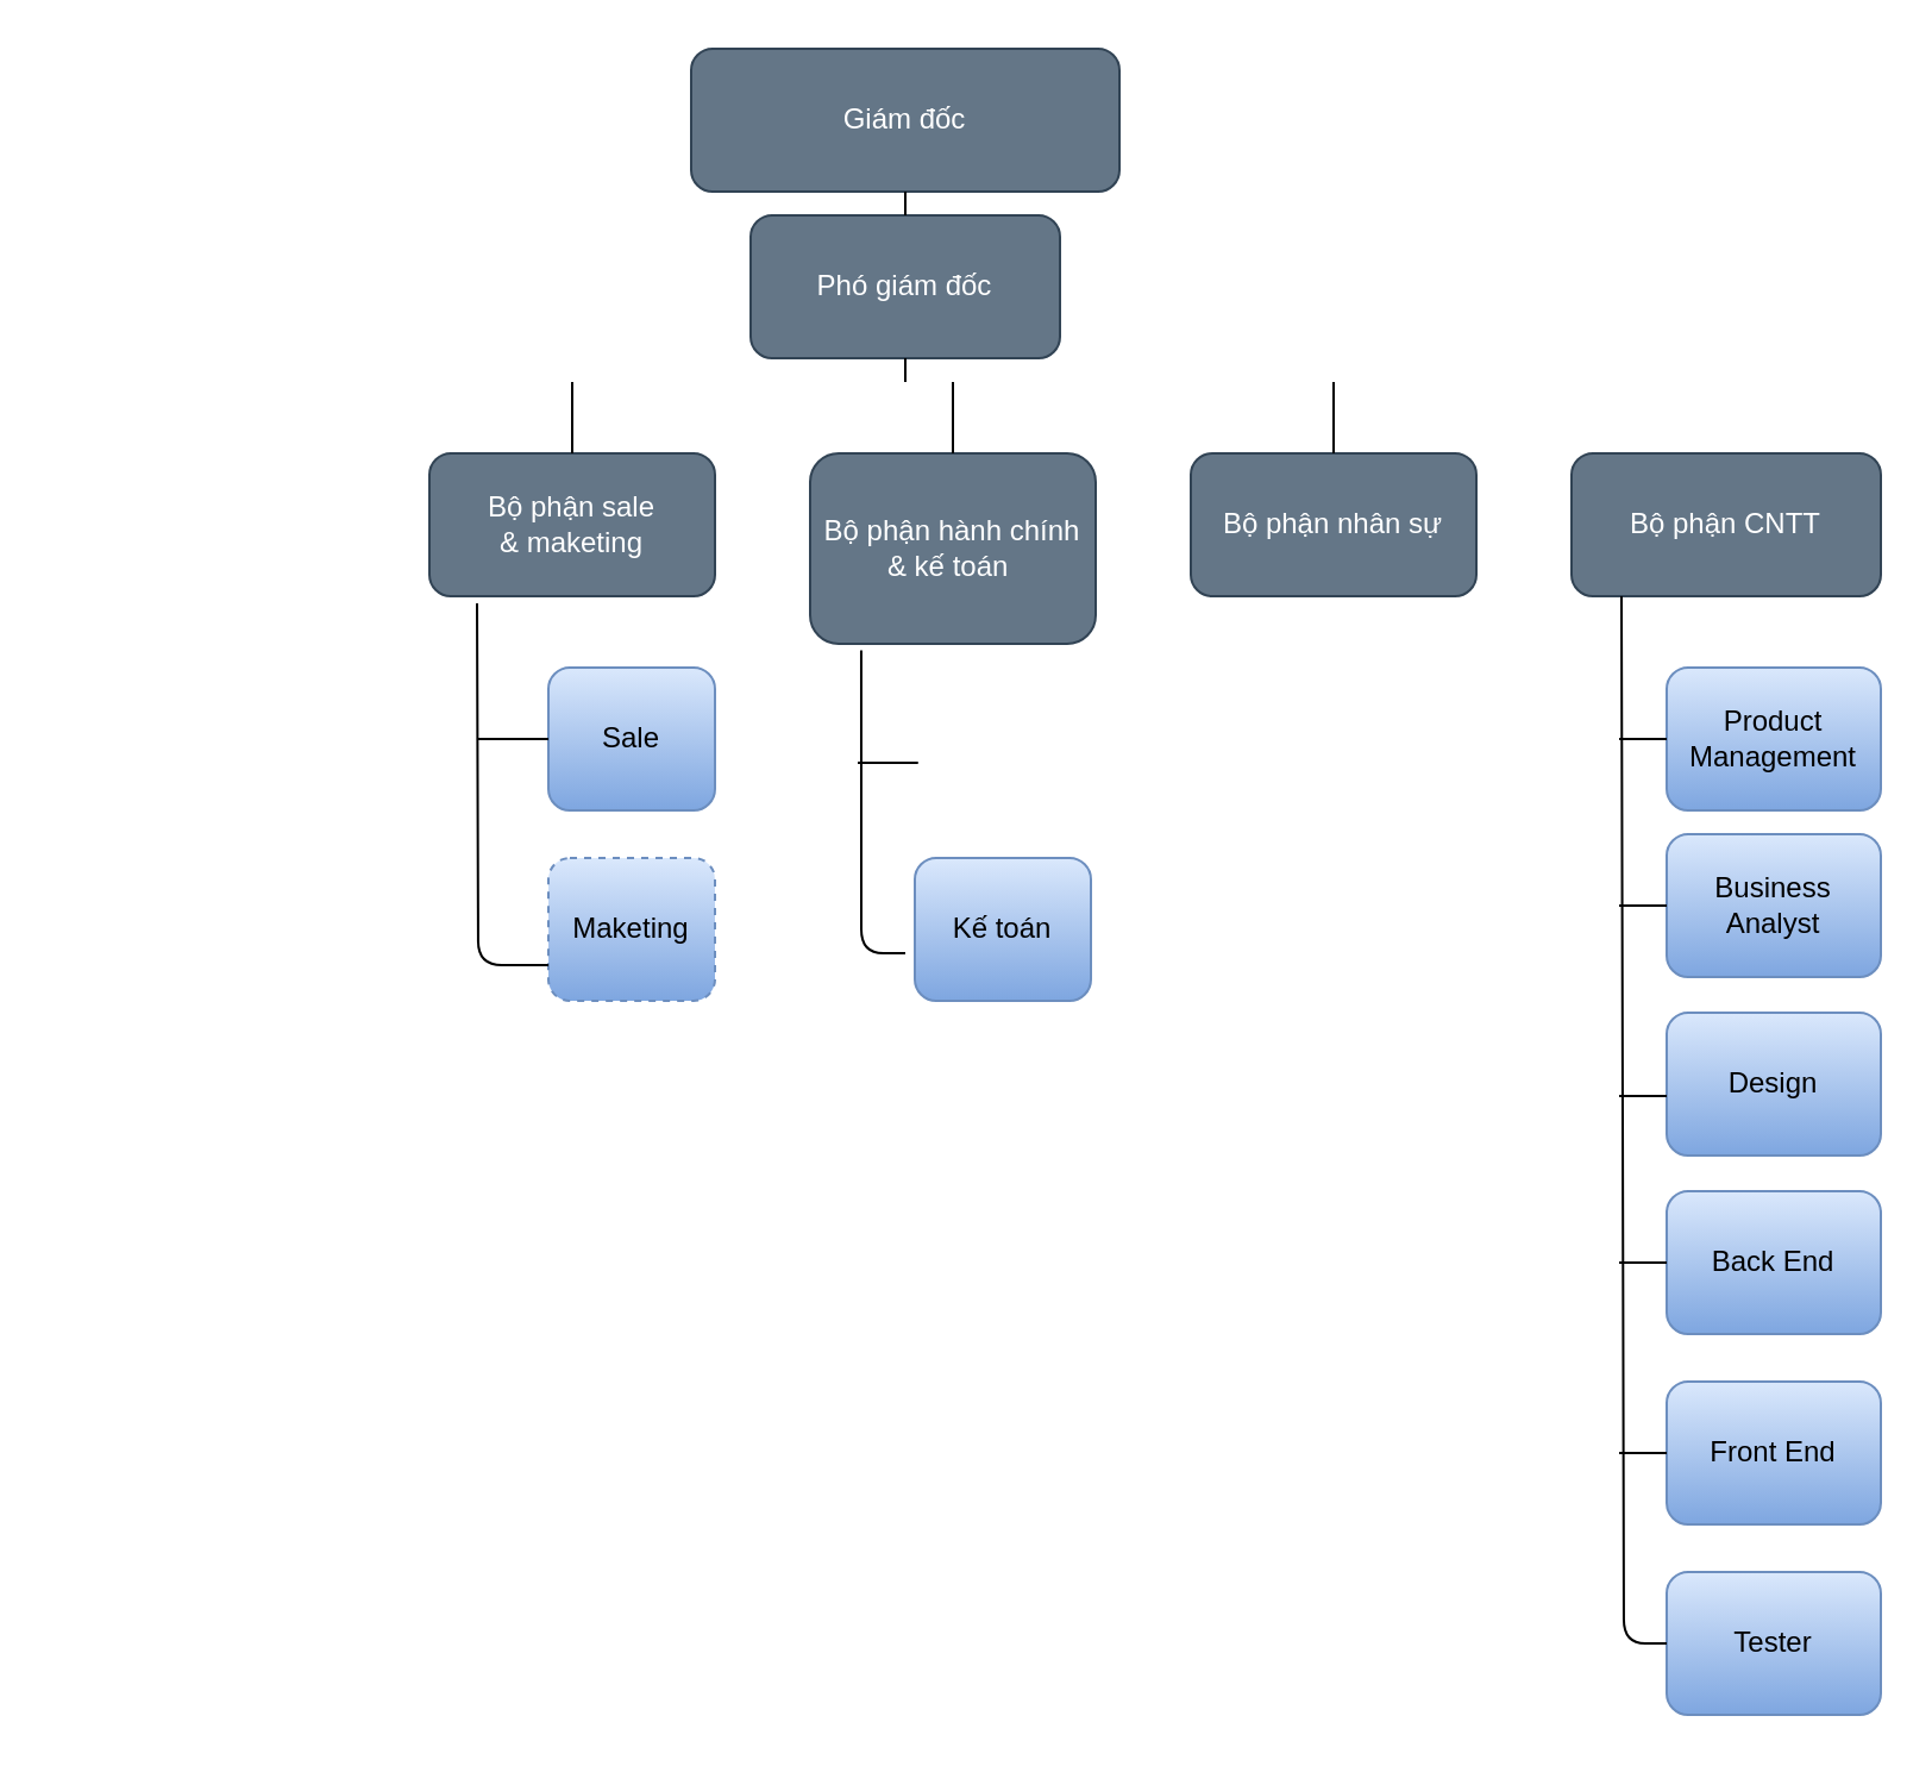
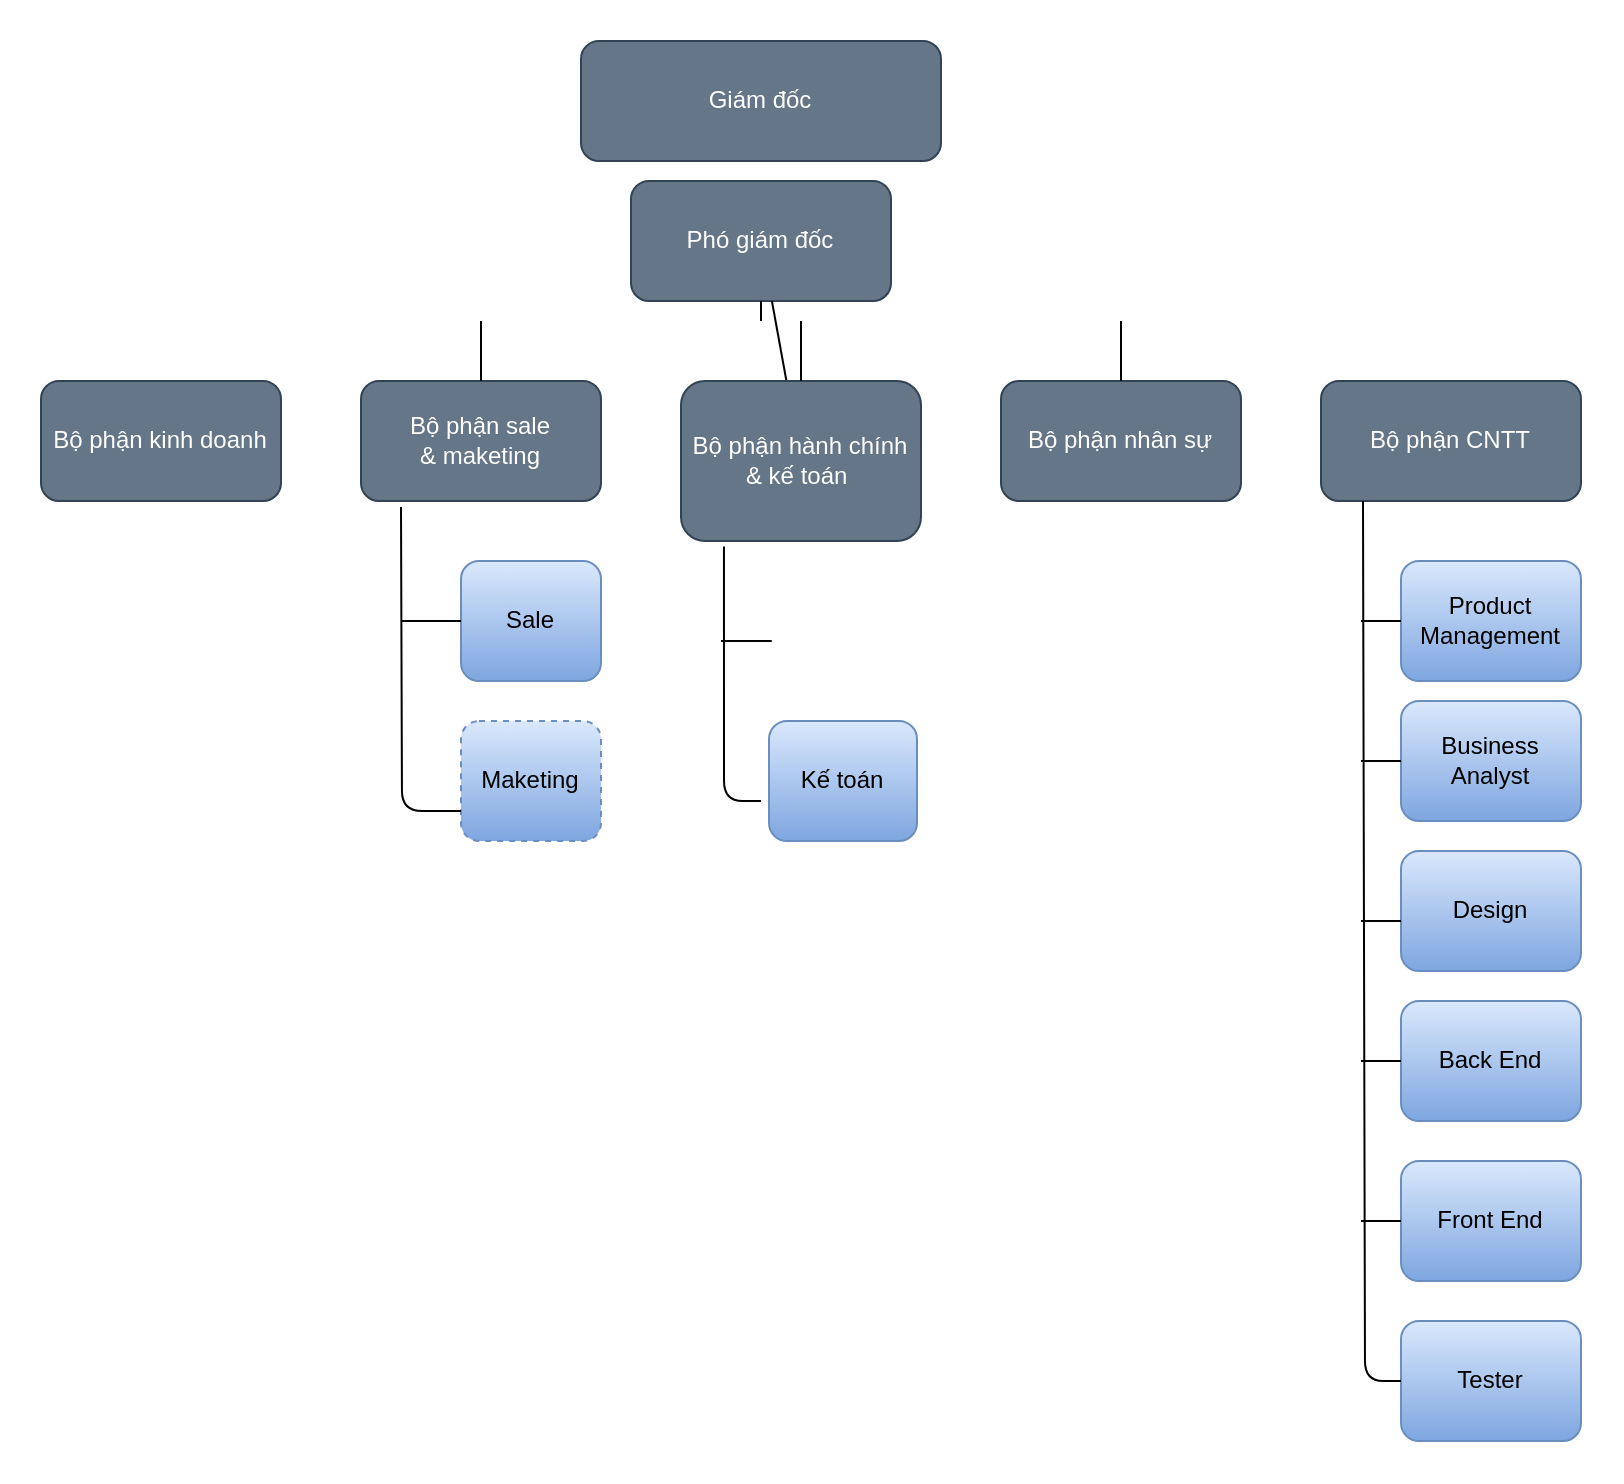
- <mxCell id="4" value="" style="endArrow=none;html=1;entryX=0.5;entryY=1;entryDx=0;entryDy=0;" edge="1" parent="1" source="3" target="2"><mxGeometry width="50" height="50" relative="1" as="geometry"><mxPoint x="300" y="210" as="sourcePoint" /><mxPoint x="350" y="160" as="targetPoint" /></mxGeometry></mxCell>
+ <mxCell id="4" value="" style="endArrow=none;html=1;" edge="1" parent="1" source="3" target="8"><mxGeometry width="50" height="50" relative="1" as="geometry"><mxPoint x="300" y="210" as="sourcePoint" /><mxPoint x="350" y="160" as="targetPoint" /></mxGeometry></mxCell>
+ <mxCell id="5" value="Bộ phận kinh doanh" style="rounded=1;whiteSpace=wrap;html=1;fillColor=#647687;strokeColor=#314354;fontColor=#ffffff;" vertex="1" parent="1"><mxGeometry x="20" y="190" width="120" height="60" as="geometry" /></mxCell>
